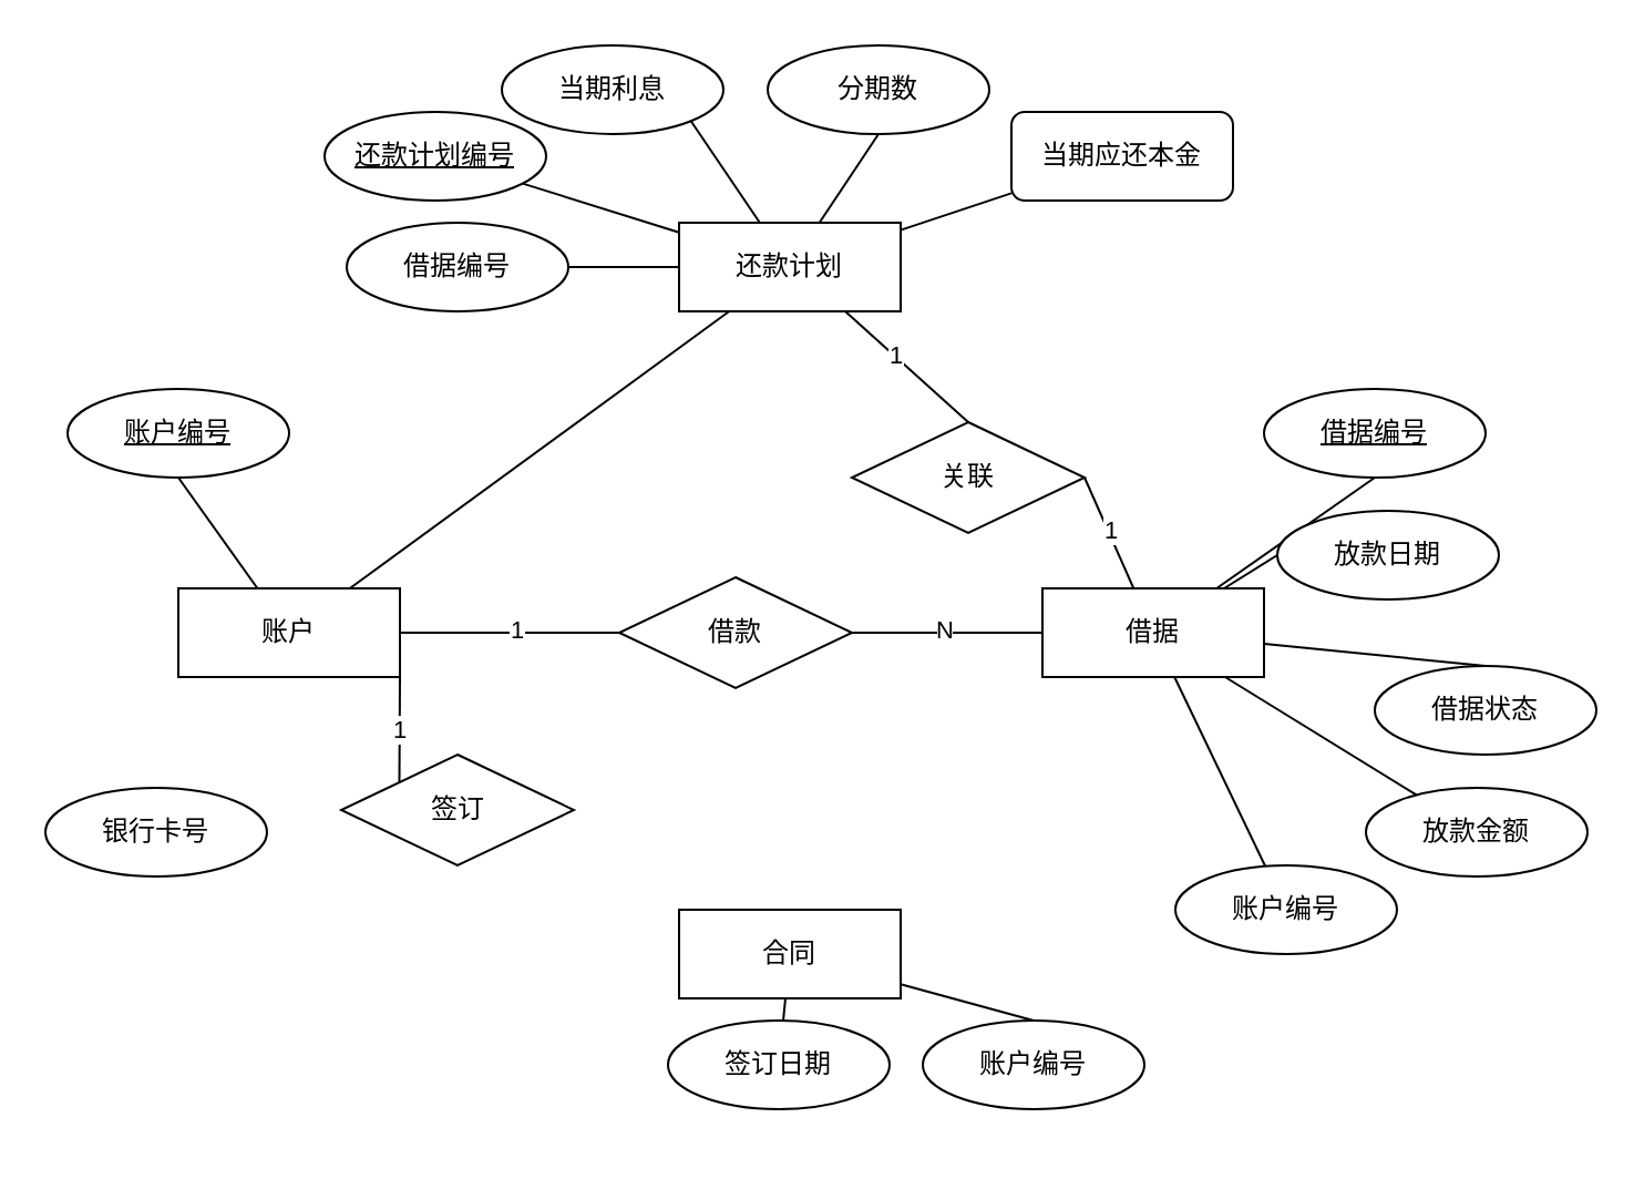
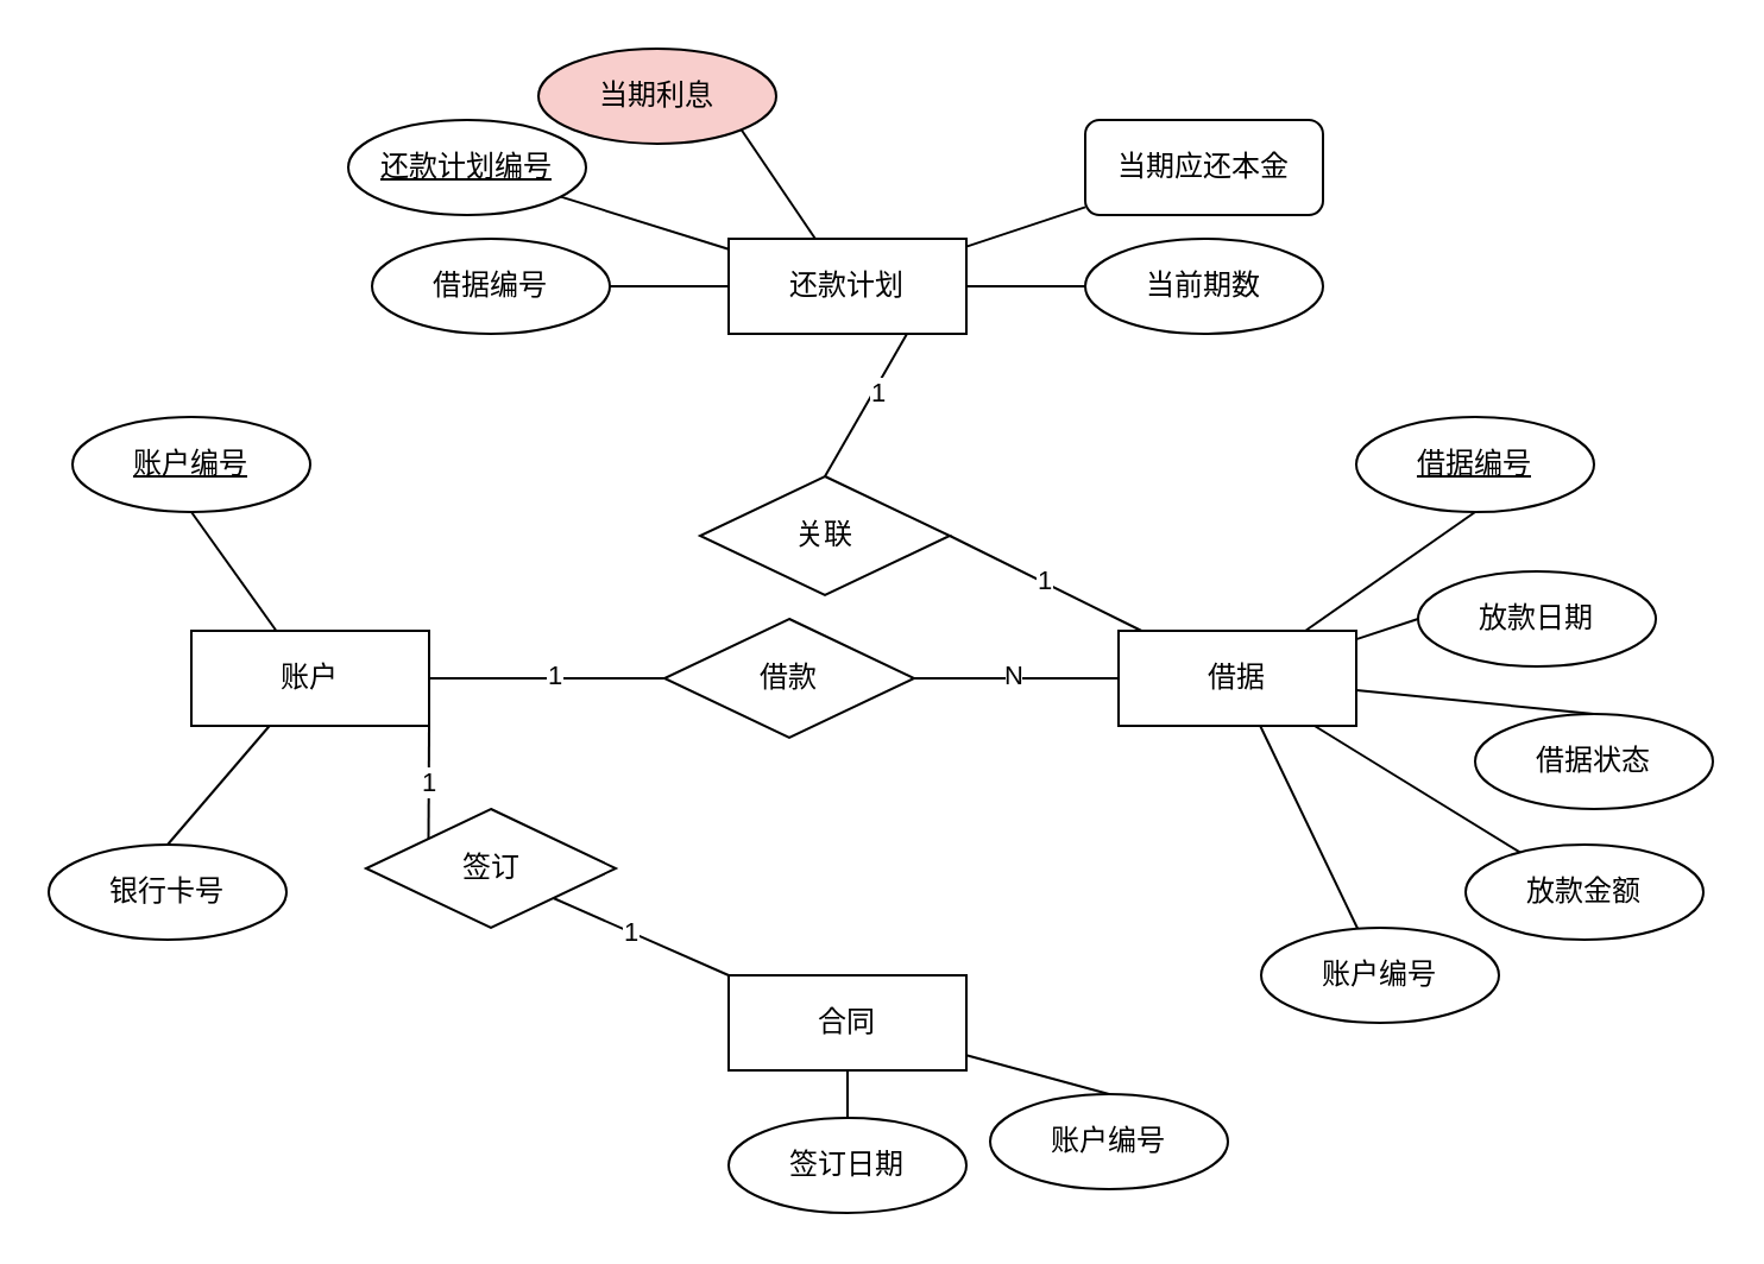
- <mxCell id="28" value="当期利息" style="ellipse;whiteSpace=wrap;html=1;align=center;" vertex="1" parent="1"><mxGeometry x="226" y="20" width="100" height="40" as="geometry" /></mxCell>
+ <mxCell id="28" value="当期利息" style="ellipse;whiteSpace=wrap;html=1;align=center;fillColor=#f8cecc;" vertex="1" parent="1"><mxGeometry x="226" y="20" width="100" height="40" as="geometry" /></mxCell>
- <mxCell id="25" value="分期数" style="ellipse;whiteSpace=wrap;html=1;align=center;" vertex="1" parent="1"><mxGeometry x="346" y="20" width="100" height="40" as="geometry" /></mxCell>
- <mxCell id="16" style="rounded=0;orthogonalLoop=1;jettySize=auto;html=1;entryX=0.5;entryY=1;entryDx=0;entryDy=0;endArrow=none;endFill=0;" edge="1" parent="1" source="21" target="25"><mxGeometry relative="1" as="geometry" /></mxCell>
+ <mxCell id="18" style="rounded=0;orthogonalLoop=1;jettySize=auto;html=1;entryX=0;entryY=0.5;entryDx=0;entryDy=0;endArrow=none;endFill=0;" edge="1" parent="1" source="21" target="26"><mxGeometry relative="1" as="geometry" /></mxCell>
+ <mxCell id="26" value="当前期数" style="ellipse;whiteSpace=wrap;html=1;align=center;" vertex="1" parent="1"><mxGeometry x="456" y="100" width="100" height="40" as="geometry" /></mxCell>
- <mxCell id="3" style="rounded=0;orthogonalLoop=1;jettySize=auto;html=1;endArrow=none;endFill=0;" edge="1" parent="1" source="6" target="21"><mxGeometry relative="1" as="geometry" /></mxCell>
+ <mxCell id="3" style="rounded=0;orthogonalLoop=1;jettySize=auto;html=1;entryX=0.5;entryY=0;entryDx=0;entryDy=0;endArrow=none;endFill=0;" edge="1" parent="1" source="6" target="23"><mxGeometry relative="1" as="geometry" /></mxCell>
- <mxCell id="49" value="关联" style="shape=rhombus;perimeter=rhombusPerimeter;whiteSpace=wrap;html=1;align=center;" vertex="1" parent="1"><mxGeometry x="384" y="190" width="105" height="50" as="geometry" /></mxCell>
+ <mxCell id="49" value="关联" style="shape=rhombus;perimeter=rhombusPerimeter;whiteSpace=wrap;html=1;align=center;" vertex="1" parent="1"><mxGeometry x="294" y="200" width="105" height="50" as="geometry" /></mxCell>
- <mxCell id="30" value="放款日期" style="ellipse;whiteSpace=wrap;html=1;align=center;" vertex="1" parent="1"><mxGeometry x="576" y="230" width="100" height="40" as="geometry" /></mxCell>
+ <mxCell id="30" value="放款日期" style="ellipse;whiteSpace=wrap;html=1;align=center;" vertex="1" parent="1"><mxGeometry x="596" y="240" width="100" height="40" as="geometry" /></mxCell>
+ <mxCell id="36" value="" style="rounded=0;orthogonalLoop=1;jettySize=auto;html=1;endArrow=none;endFill=0;exitX=0;exitY=0;exitDx=0;exitDy=0;entryX=1;entryY=1;entryDx=0;entryDy=0;" edge="1" parent="1" source="38" target="43"><mxGeometry relative="1" as="geometry" /></mxCell>
+ <mxCell id="37" value="1" style="edgeLabel;html=1;align=center;verticalAlign=middle;resizable=0;points=[];" vertex="1" connectable="0" parent="36"><mxGeometry x="0.113" relative="1" as="geometry"><mxPoint as="offset" /></mxGeometry></mxCell>
- <mxCell id="40" value="签订日期" style="ellipse;whiteSpace=wrap;html=1;align=center;" vertex="1" parent="1"><mxGeometry x="301" y="460" width="100" height="40" as="geometry" /></mxCell>
+ <mxCell id="40" value="签订日期" style="ellipse;whiteSpace=wrap;html=1;align=center;" vertex="1" parent="1"><mxGeometry x="306" y="470" width="100" height="40" as="geometry" /></mxCell>
